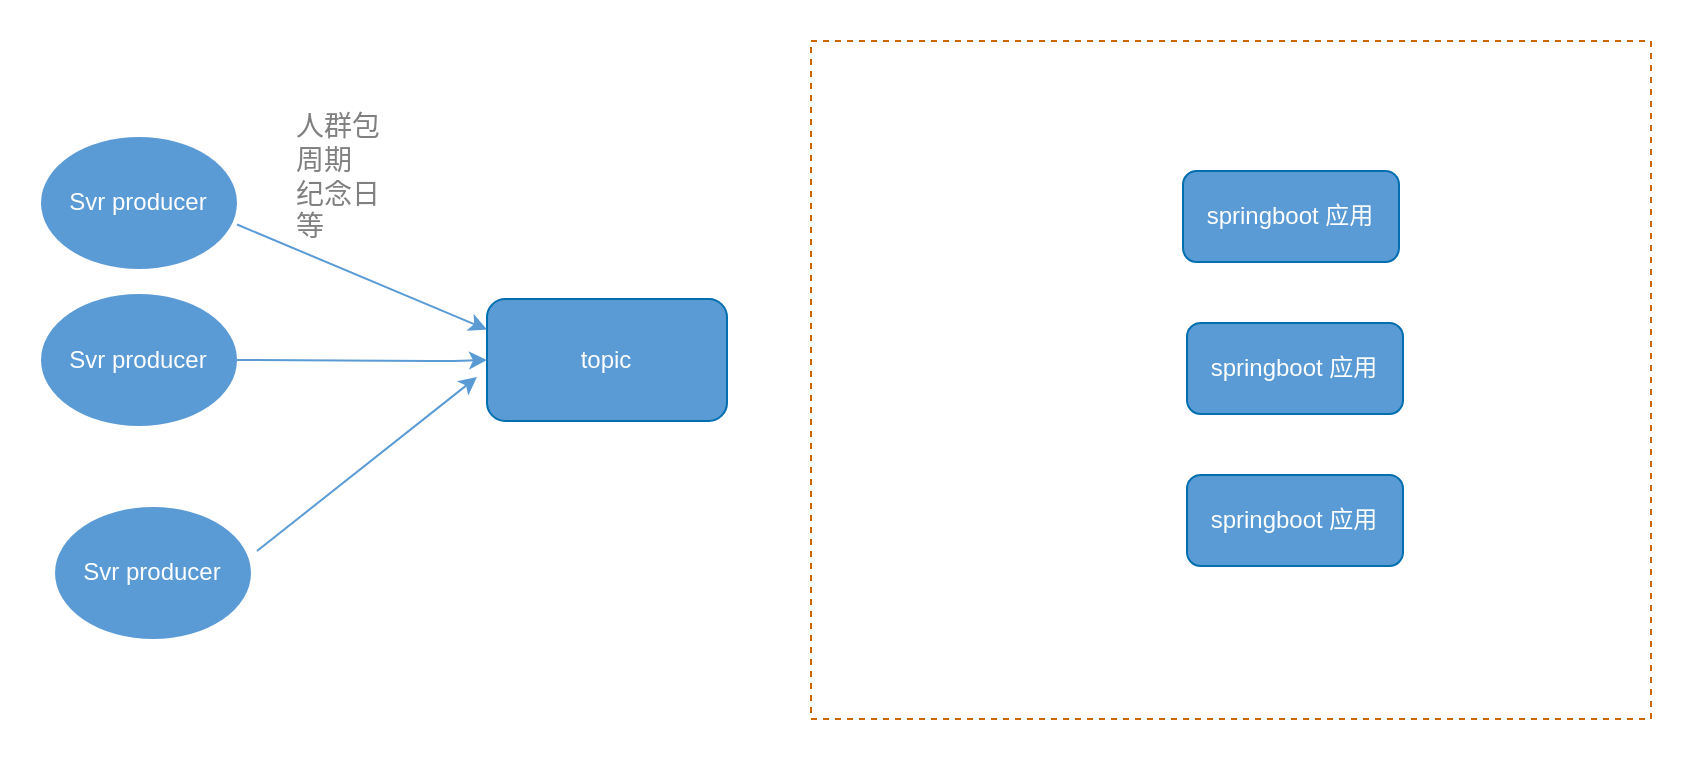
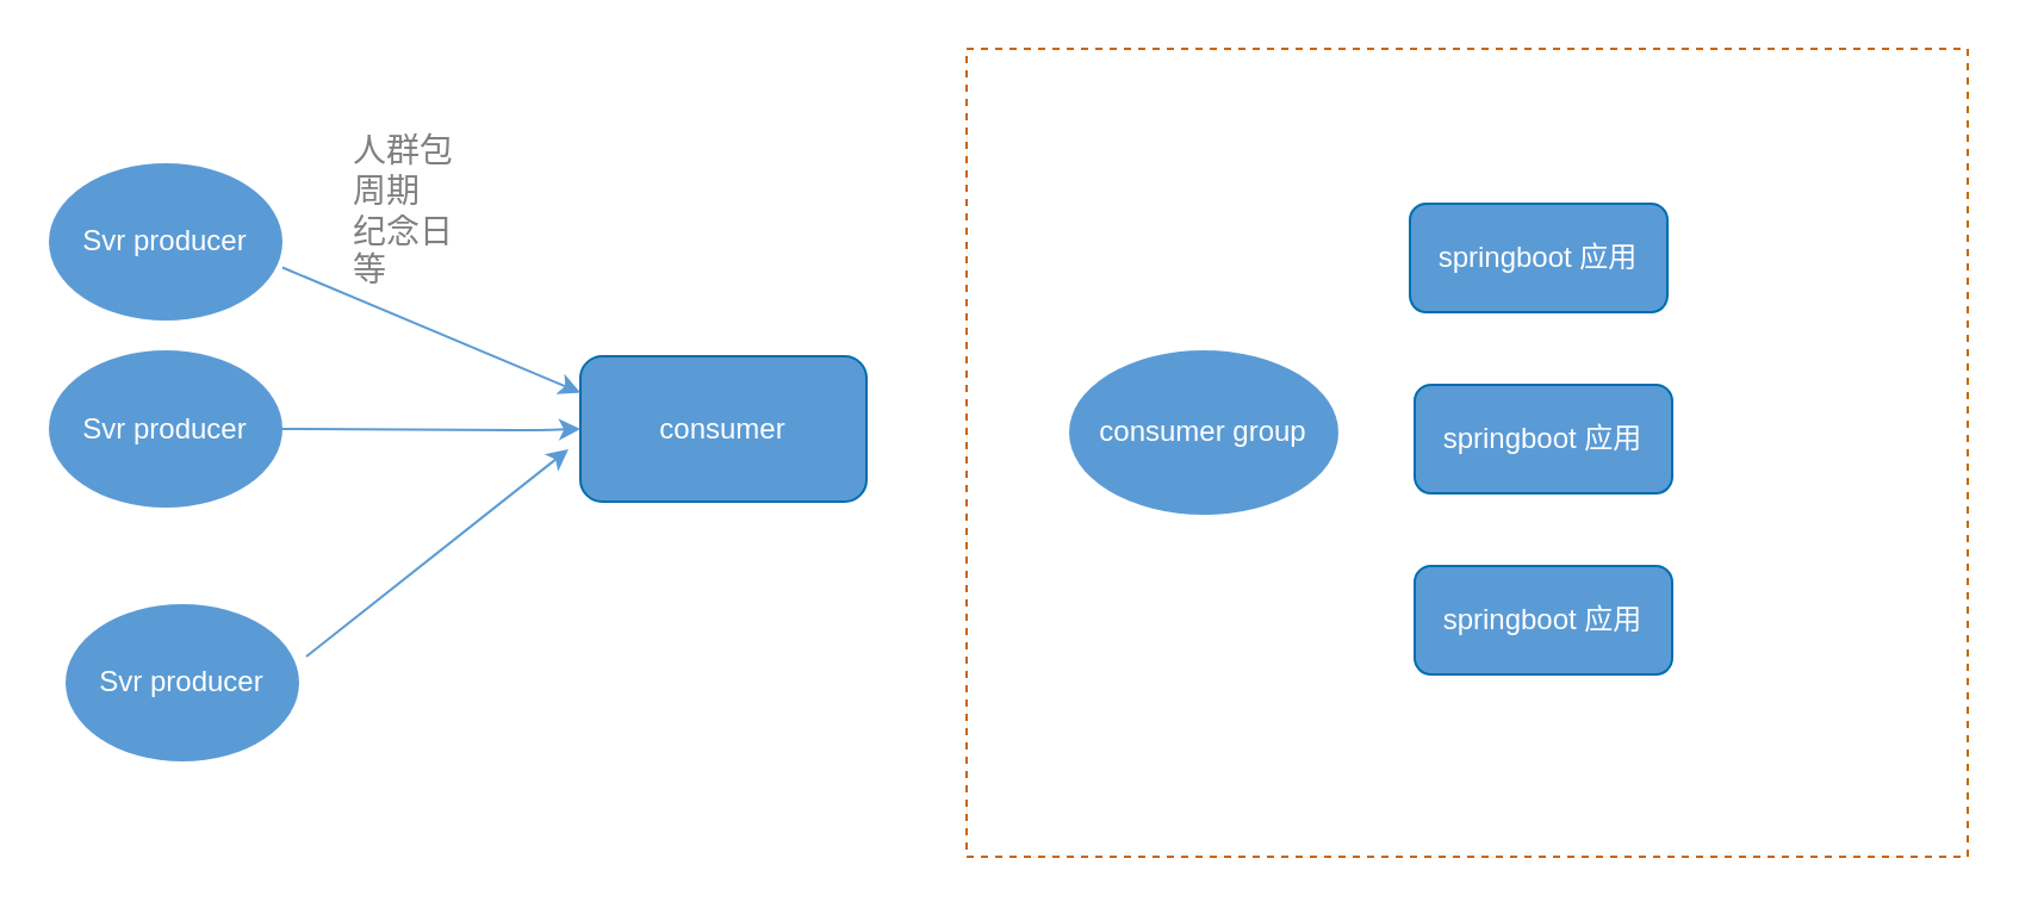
- <mxCell id="3" value="topic" style="rounded=1;whiteSpace=wrap;html=1;strokeColor=#006EAF;fontColor=#ffffff;fillColor=#5b9bd5;" vertex="1" parent="1"><mxGeometry x="243" y="149" width="120" height="61" as="geometry" /></mxCell>
+ <mxCell id="3" value="consumer" style="rounded=1;whiteSpace=wrap;html=1;strokeColor=#006EAF;fontColor=#ffffff;fillColor=#5b9bd5;" vertex="1" parent="1"><mxGeometry x="243" y="149" width="120" height="61" as="geometry" /></mxCell>
+ <mxCell id="7" value="&lt;font color=&quot;#ffffff&quot;&gt;consumer group&lt;/font&gt;" style="ellipse;whiteSpace=wrap;html=1;fillColor=#5b9bd5;strokeColor=none;" vertex="1" parent="1"><mxGeometry x="448" y="146.5" width="113" height="69" as="geometry" /></mxCell>
